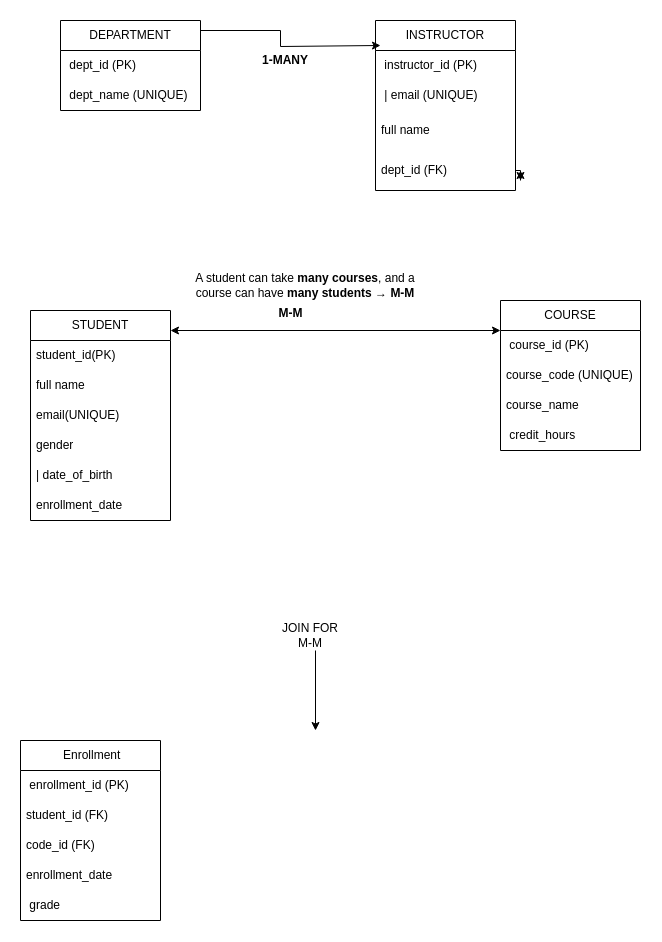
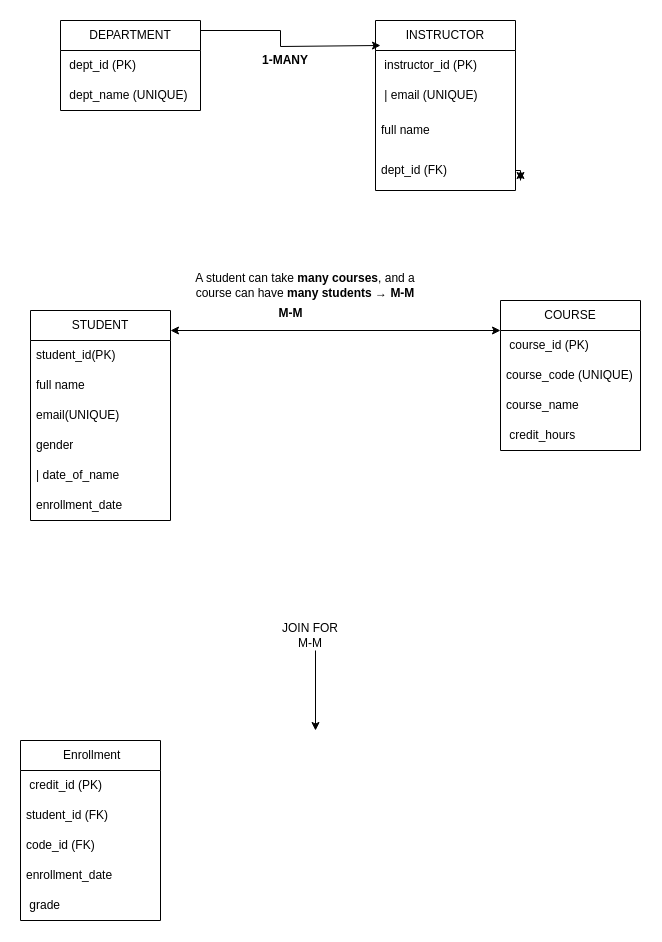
- <mxCell id="19" value="| date_of_birth&amp;nbsp;" style="text;strokeColor=none;fillColor=none;align=left;verticalAlign=middle;spacingLeft=4;spacingRight=4;overflow=hidden;points=[[0,0.5],[1,0.5]];portConstraint=eastwest;rotatable=0;whiteSpace=wrap;html=1;" vertex="1" parent="14"><mxGeometry y="150" width="140" height="30" as="geometry" /></mxCell>
+ <mxCell id="19" value="| date_of_name&amp;nbsp;" style="text;strokeColor=none;fillColor=none;align=left;verticalAlign=middle;spacingLeft=4;spacingRight=4;overflow=hidden;points=[[0,0.5],[1,0.5]];portConstraint=eastwest;rotatable=0;whiteSpace=wrap;html=1;" vertex="1" parent="14"><mxGeometry y="150" width="140" height="30" as="geometry" /></mxCell>
- <mxCell id="31" value="&amp;nbsp;enrollment_id (PK)" style="text;strokeColor=none;fillColor=none;align=left;verticalAlign=middle;spacingLeft=4;spacingRight=4;overflow=hidden;points=[[0,0.5],[1,0.5]];portConstraint=eastwest;rotatable=0;whiteSpace=wrap;html=1;" vertex="1" parent="30"><mxGeometry y="30" width="140" height="30" as="geometry" /></mxCell>
+ <mxCell id="31" value="&amp;nbsp;credit_id (PK)" style="text;strokeColor=none;fillColor=none;align=left;verticalAlign=middle;spacingLeft=4;spacingRight=4;overflow=hidden;points=[[0,0.5],[1,0.5]];portConstraint=eastwest;rotatable=0;whiteSpace=wrap;html=1;" vertex="1" parent="30"><mxGeometry y="30" width="140" height="30" as="geometry" /></mxCell>
